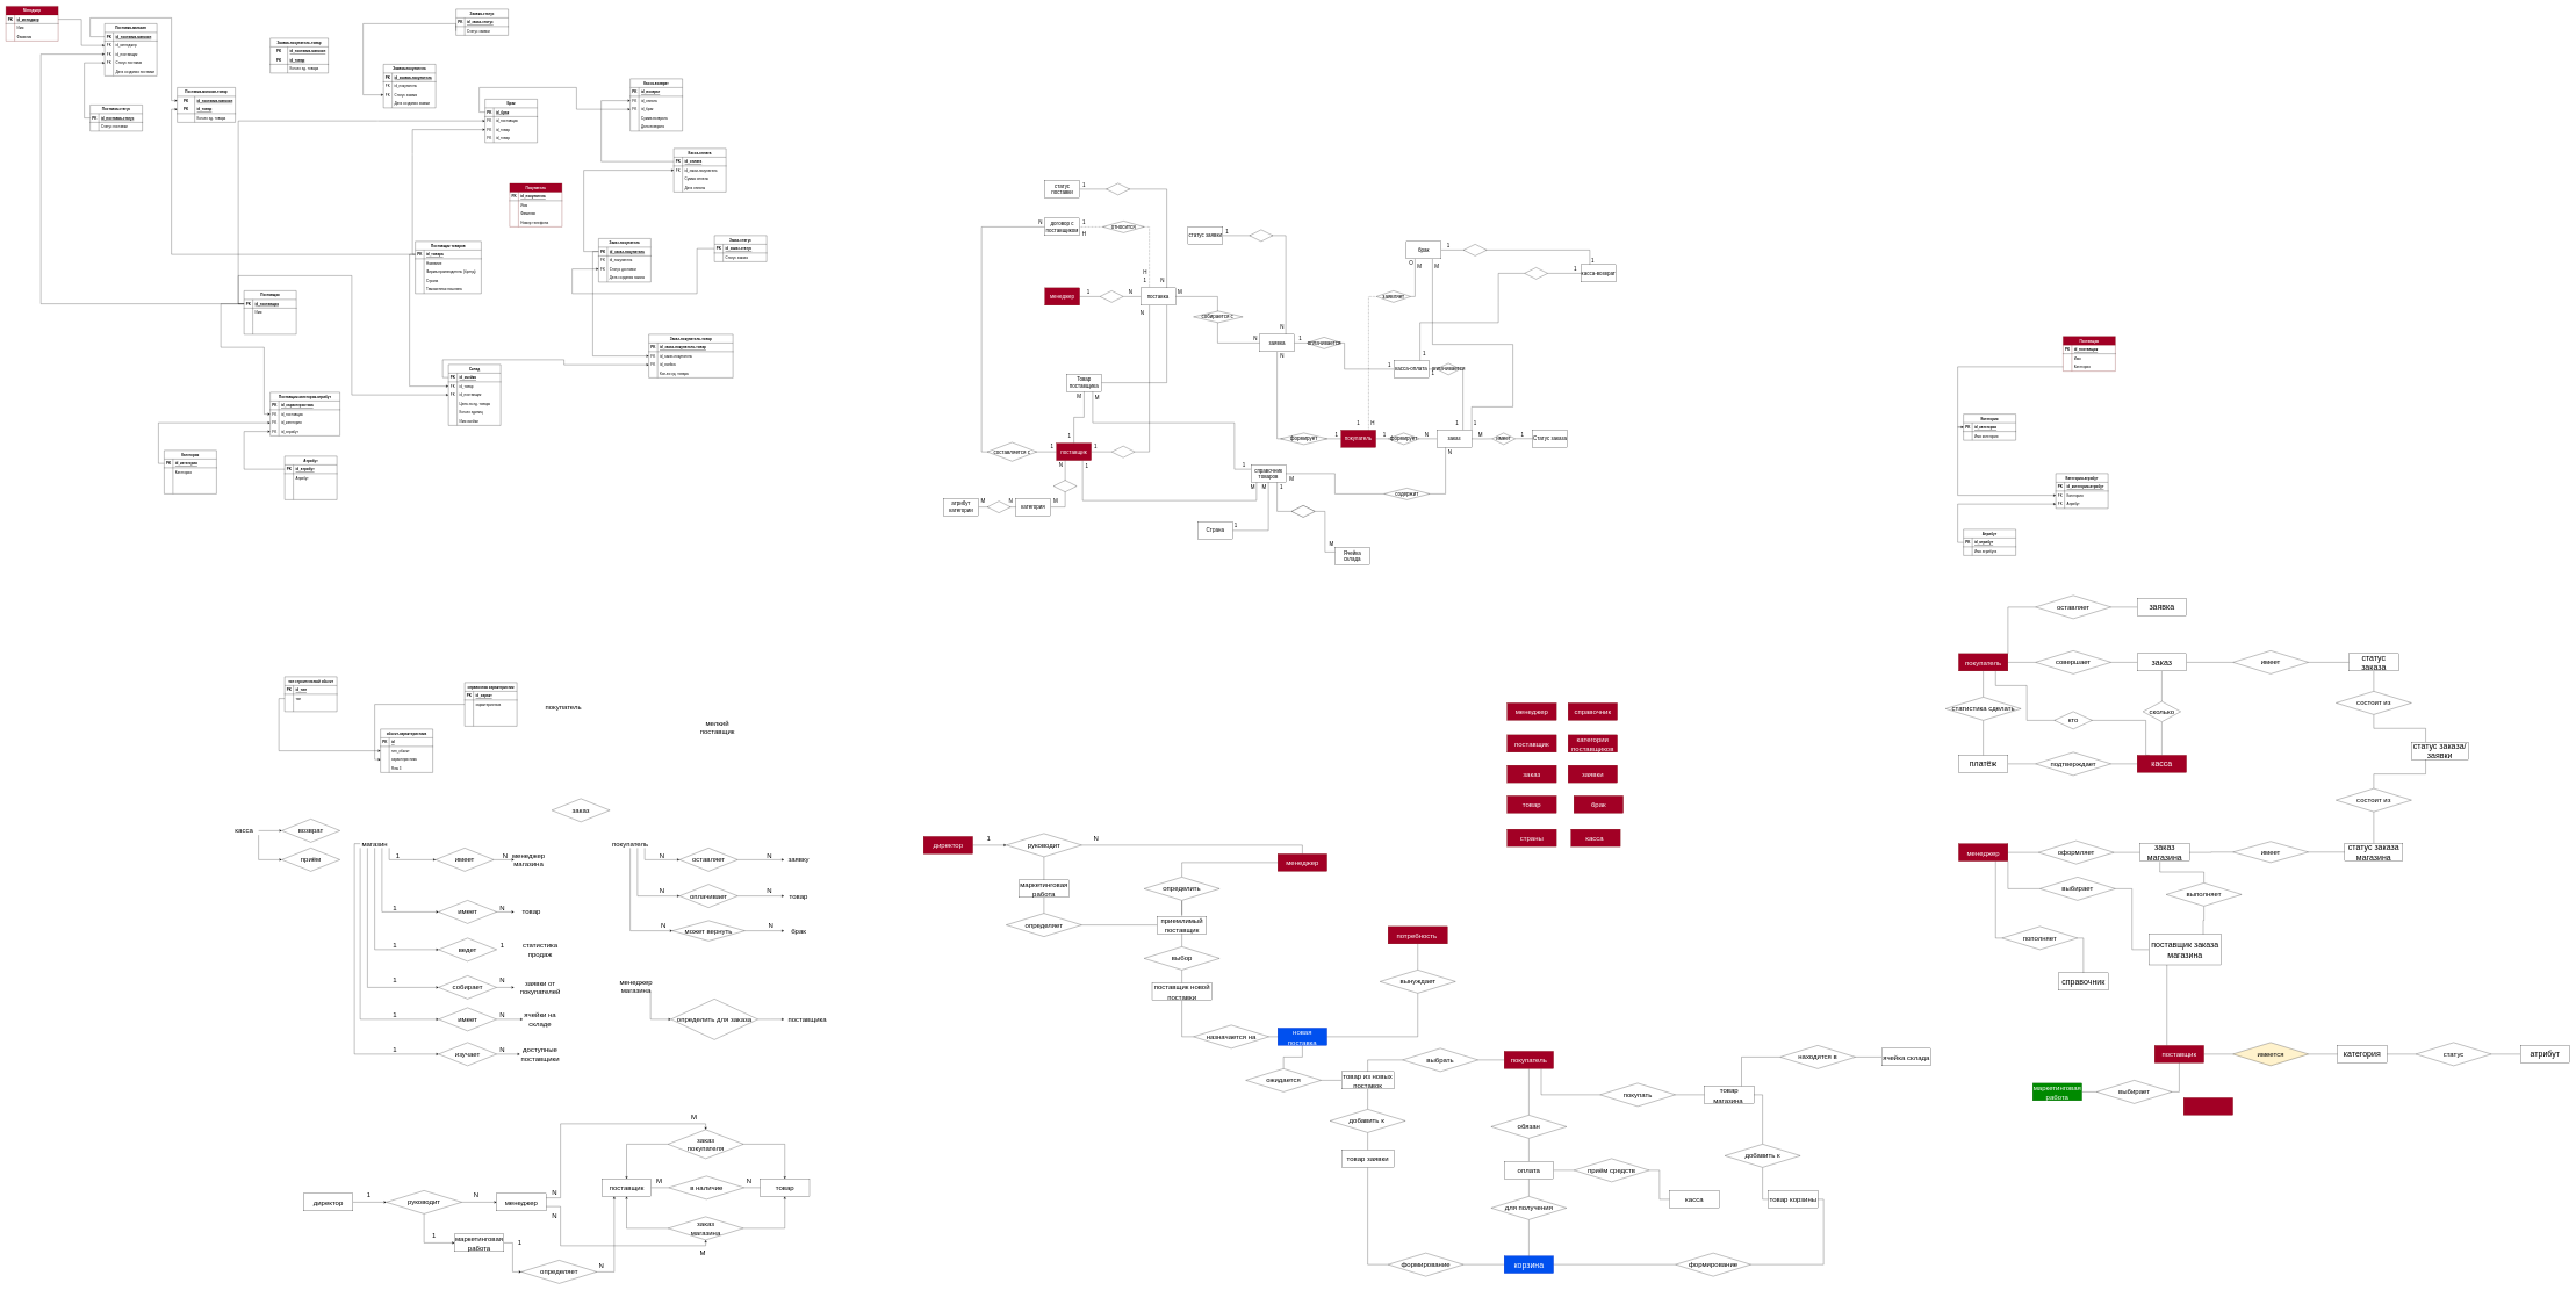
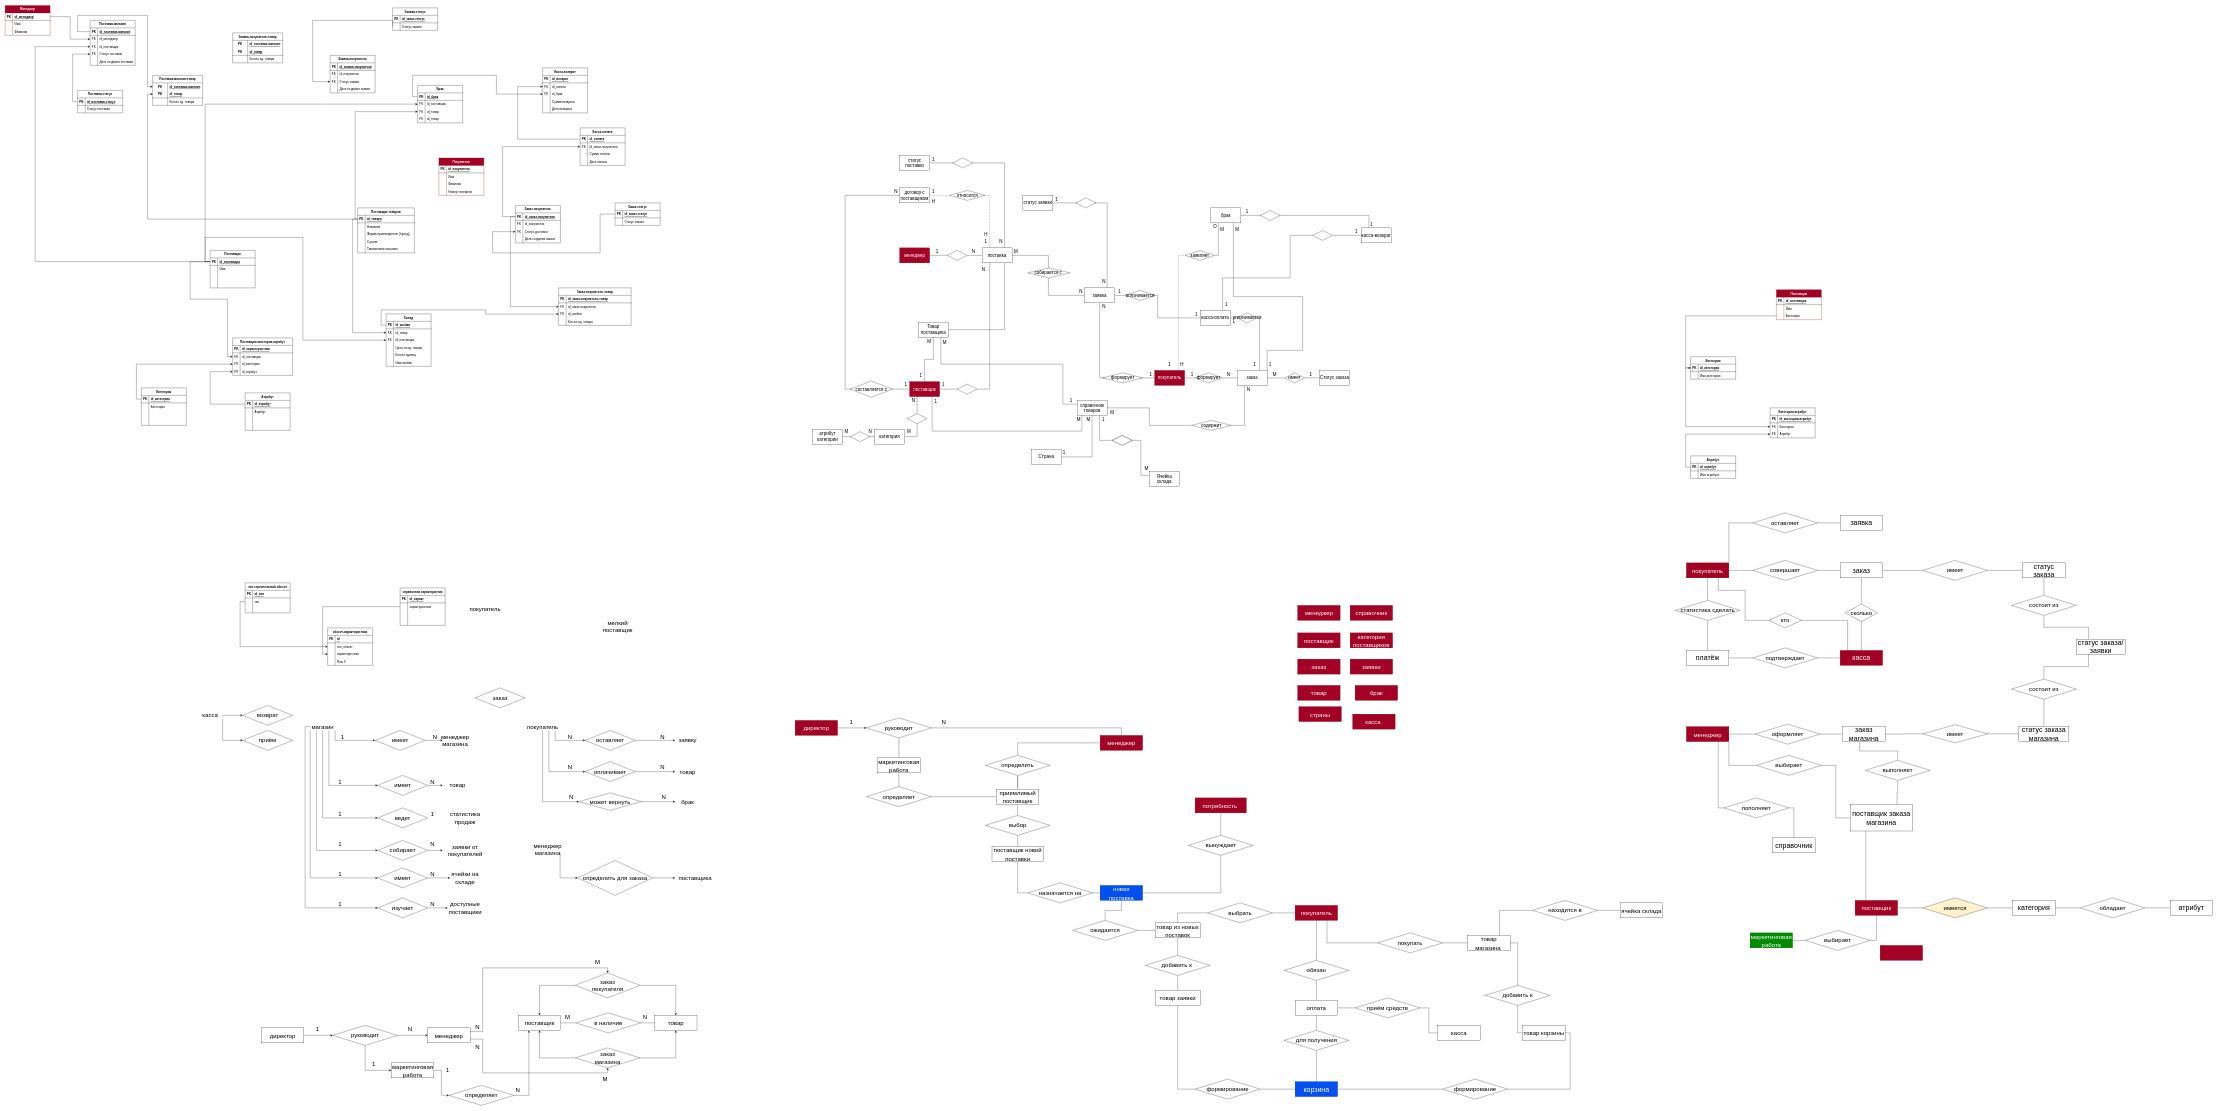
- <mxCell id="179" value="&lt;span style=&quot;font-size: 24px;&quot;&gt;страны&lt;/span&gt;" style="rounded=0;whiteSpace=wrap;html=1;fontSize=28;fillColor=#a20025;fontColor=#ffffff;strokeColor=#6F0000;" parent="1" vertex="1"><mxGeometry x="5190" y="2855" width="170" height="60" as="geometry" /></mxCell>
+ <mxCell id="179" value="&lt;span style=&quot;font-size: 24px;&quot;&gt;страны&lt;/span&gt;" style="rounded=0;whiteSpace=wrap;html=1;fontSize=28;fillColor=#a20025;fontColor=#ffffff;strokeColor=#6F0000;" parent="1" vertex="1"><mxGeometry x="5195" y="2825" width="170" height="60" as="geometry" /></mxCell>
- <mxCell id="280" value="статус" style="rhombus;whiteSpace=wrap;html=1;fontSize=24;" parent="1" vertex="1"><mxGeometry x="8320" y="3590" width="260" height="80" as="geometry" /></mxCell>
+ <mxCell id="280" value="обладает" style="rhombus;whiteSpace=wrap;html=1;fontSize=24;" parent="1" vertex="1"><mxGeometry x="8320" y="3590" width="260" height="80" as="geometry" /></mxCell>
